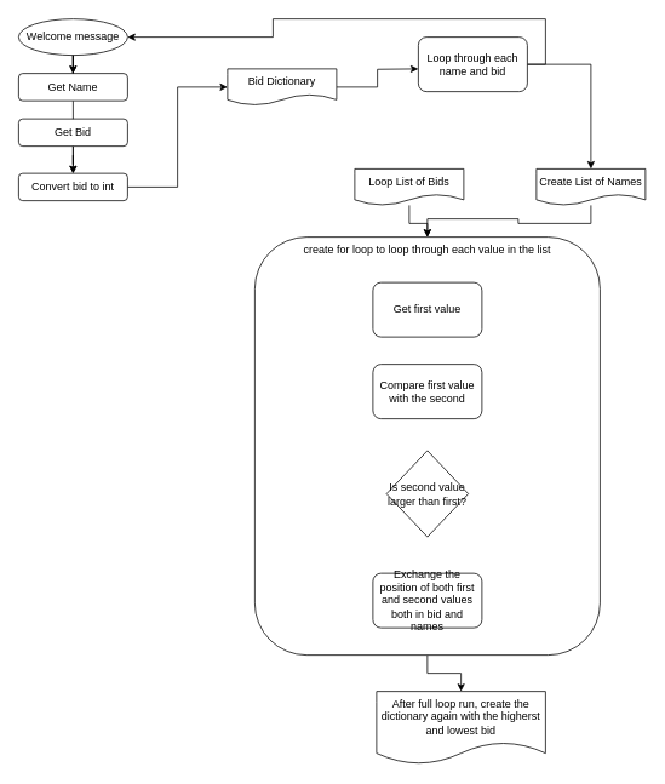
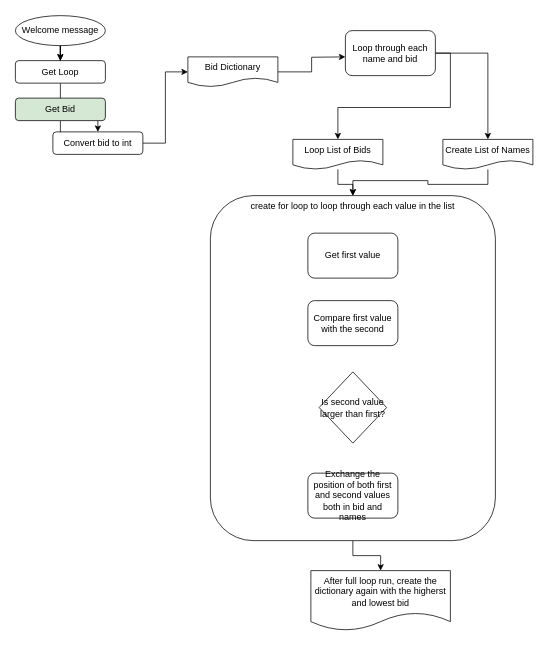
- <mxCell id="14" style="edgeStyle=orthogonalEdgeStyle;rounded=0;orthogonalLoop=1;jettySize=auto;html=1;exitX=1;exitY=0.5;exitDx=0;exitDy=0;" edge="1" parent="1" source="15" target="3"><mxGeometry relative="1" as="geometry" /></mxCell>
+ <mxCell id="14" style="edgeStyle=orthogonalEdgeStyle;rounded=0;orthogonalLoop=1;jettySize=auto;html=1;exitX=1;exitY=0.5;exitDx=0;exitDy=0;entryX=0.5;entryY=0;entryDx=0;entryDy=0;" edge="1" parent="1" source="15" target="19"><mxGeometry relative="1" as="geometry" /></mxCell>
- <mxCell id="6" value="Get Name" style="rounded=1;whiteSpace=wrap;html=1;" vertex="1" parent="1"><mxGeometry x="20" y="80" width="120" height="30" as="geometry" /></mxCell>
+ <mxCell id="6" value="Get Loop" style="rounded=1;whiteSpace=wrap;html=1;" vertex="1" parent="1"><mxGeometry x="20" y="80" width="120" height="30" as="geometry" /></mxCell>
- <mxCell id="9" value="Get Bid" style="rounded=1;whiteSpace=wrap;html=1;" vertex="1" parent="1"><mxGeometry x="20" y="130" width="120" height="30" as="geometry" /></mxCell>
+ <mxCell id="9" value="Get Bid" style="rounded=1;whiteSpace=wrap;html=1;fillColor=#d5e8d4;" vertex="1" parent="1"><mxGeometry x="20" y="130" width="120" height="30" as="geometry" /></mxCell>
- <mxCell id="12" value="Convert bid to int" style="rounded=1;whiteSpace=wrap;html=1;" vertex="1" parent="1"><mxGeometry x="20" y="190" width="120" height="30" as="geometry" /></mxCell>
+ <mxCell id="12" value="Convert bid to int" style="rounded=1;whiteSpace=wrap;html=1;" vertex="1" parent="1"><mxGeometry x="70" y="175" width="120" height="30" as="geometry" /></mxCell>
